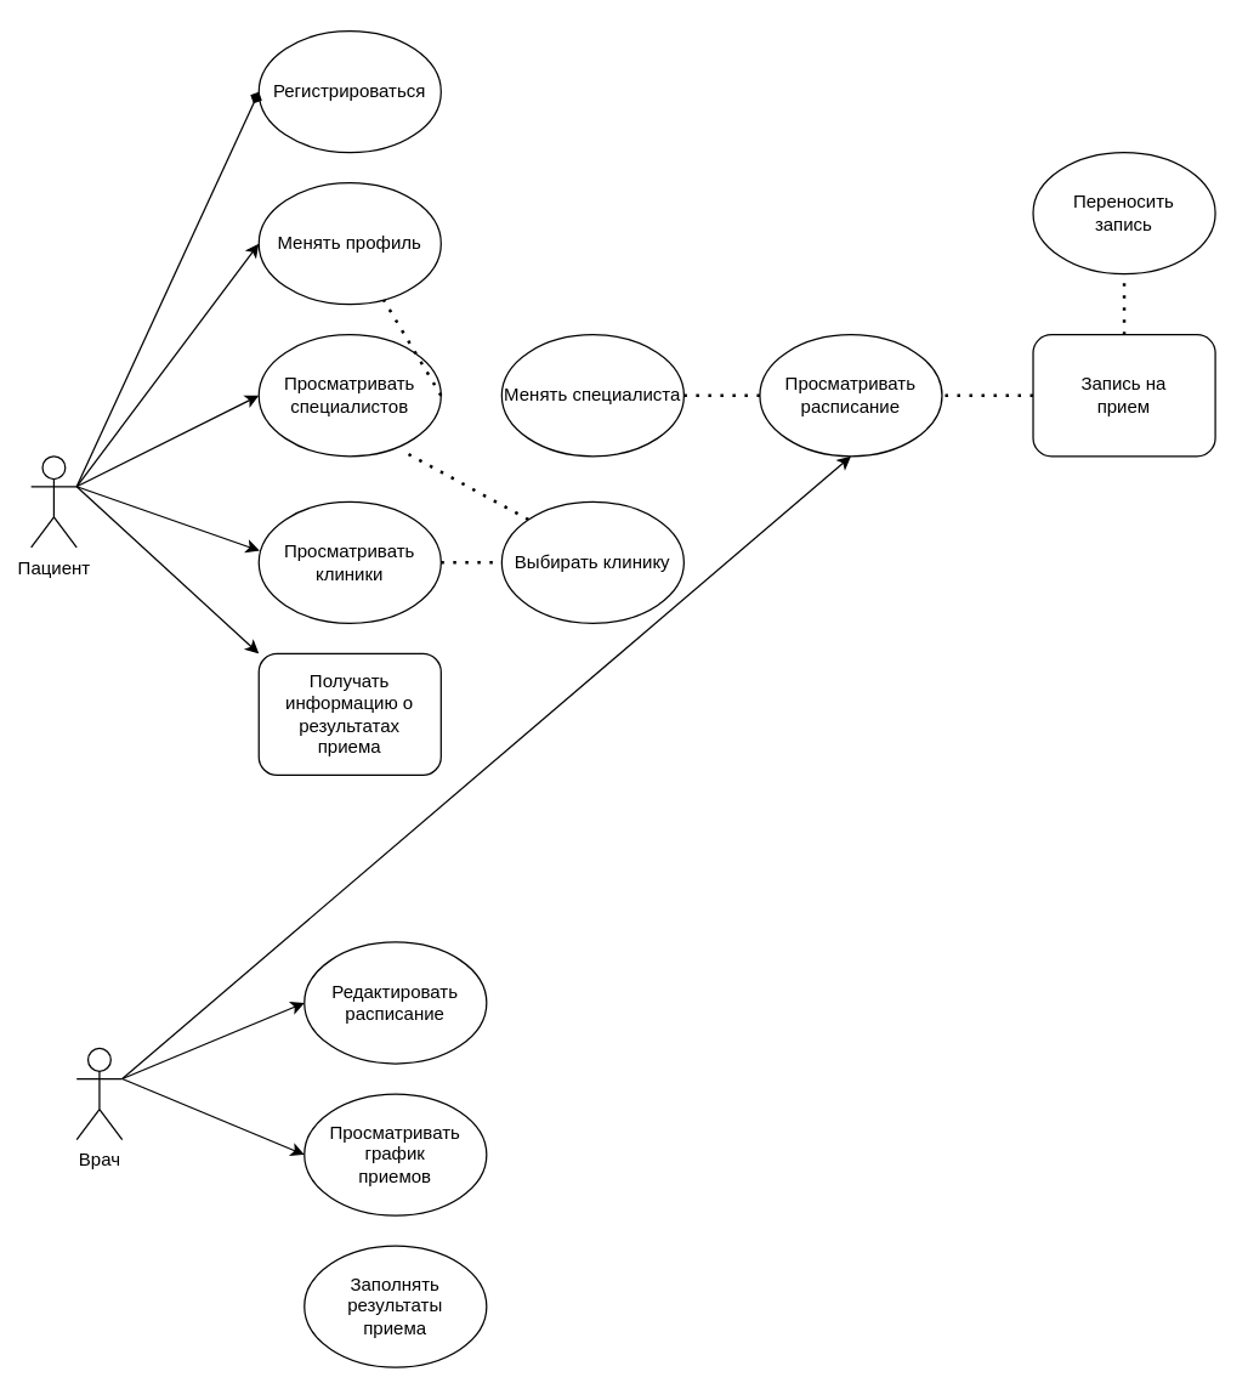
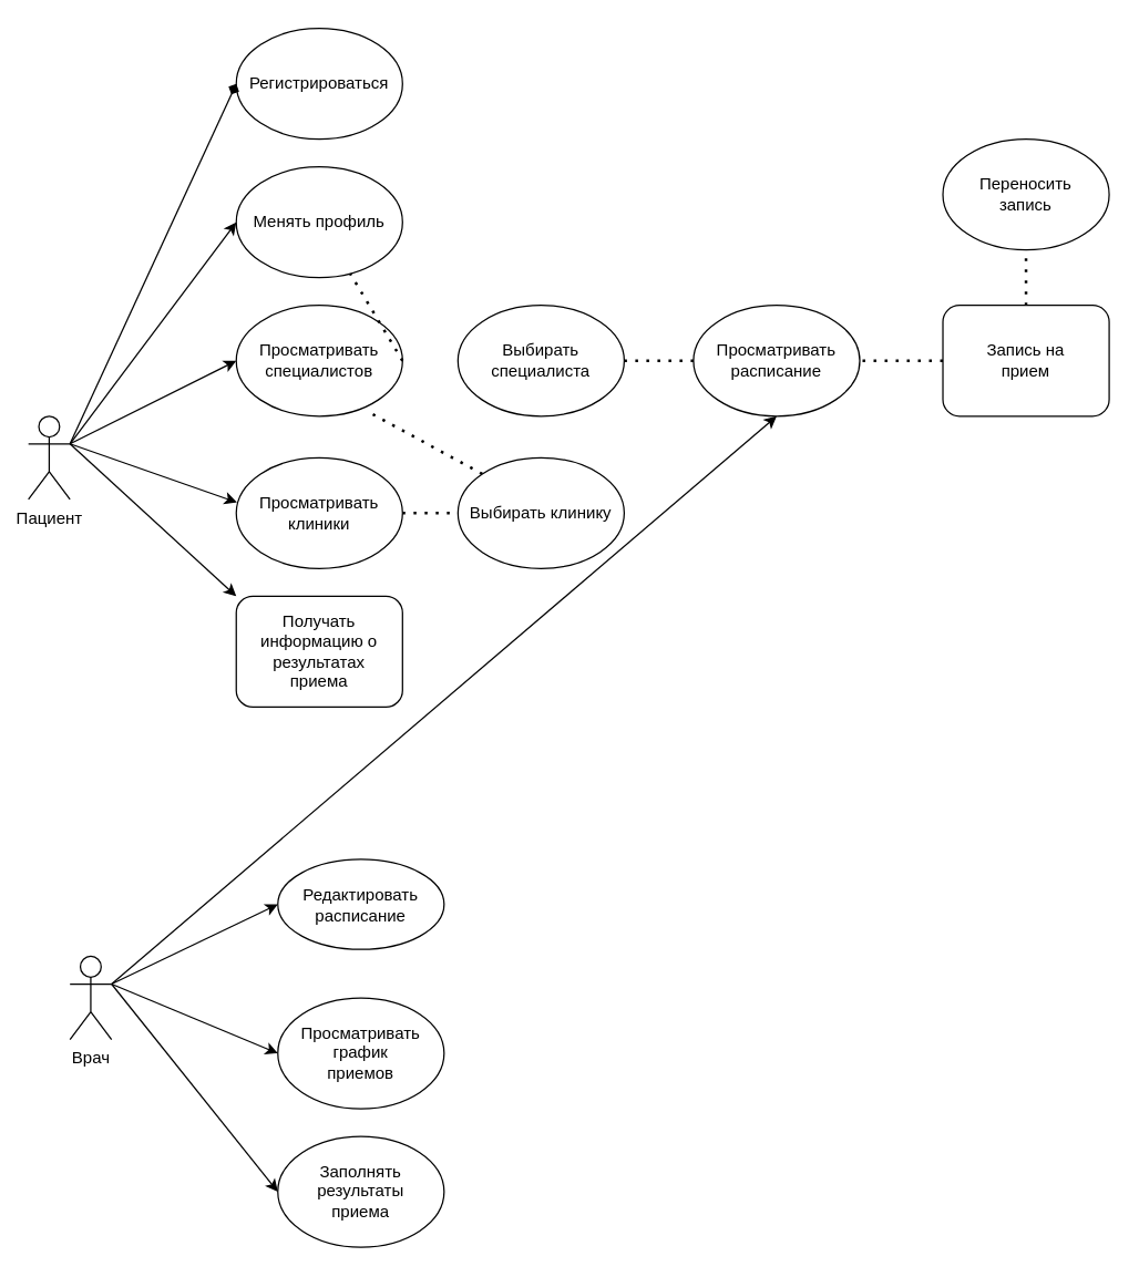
- <mxCell id="21" value="Менять специалиста" style="ellipse;whiteSpace=wrap;html=1;" vertex="1" parent="1"><mxGeometry x="330" y="220" width="120" height="80" as="geometry" /></mxCell>
+ <mxCell id="21" value="Выбирать специалиста" style="ellipse;whiteSpace=wrap;html=1;" vertex="1" parent="1"><mxGeometry x="330" y="220" width="120" height="80" as="geometry" /></mxCell>
- <mxCell id="15" value="Редактировать расписание" style="ellipse;whiteSpace=wrap;html=1;" vertex="1" parent="1"><mxGeometry x="200" y="620" width="120" height="80" as="geometry" /></mxCell>
+ <mxCell id="15" value="Редактировать расписание" style="ellipse;whiteSpace=wrap;html=1;" vertex="1" parent="1"><mxGeometry x="200" y="620" width="120" height="65" as="geometry" /></mxCell>
+ <mxCell id="20" value="" style="endArrow=classic;html=1;rounded=0;exitX=1;exitY=0.333;exitDx=0;exitDy=0;exitPerimeter=0;entryX=0;entryY=0.5;entryDx=0;entryDy=0;" edge="1" parent="1" source="14" target="17"><mxGeometry width="50" height="50" relative="1" as="geometry"><mxPoint x="250" y="780" as="sourcePoint" /><mxPoint x="300" y="730" as="targetPoint" /></mxGeometry></mxCell>
